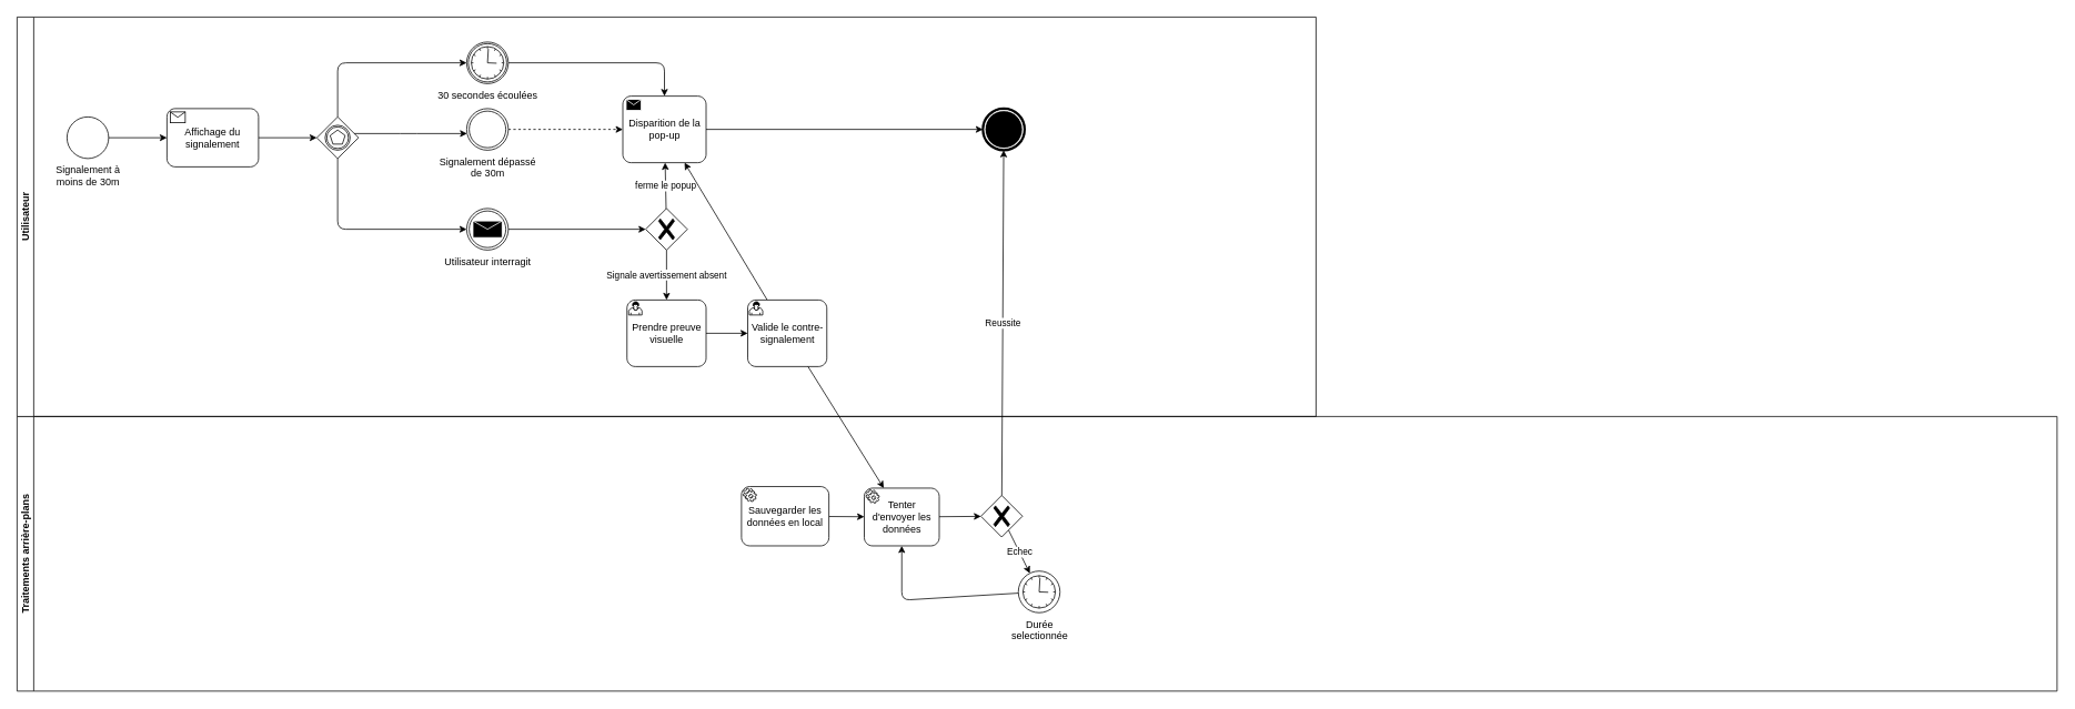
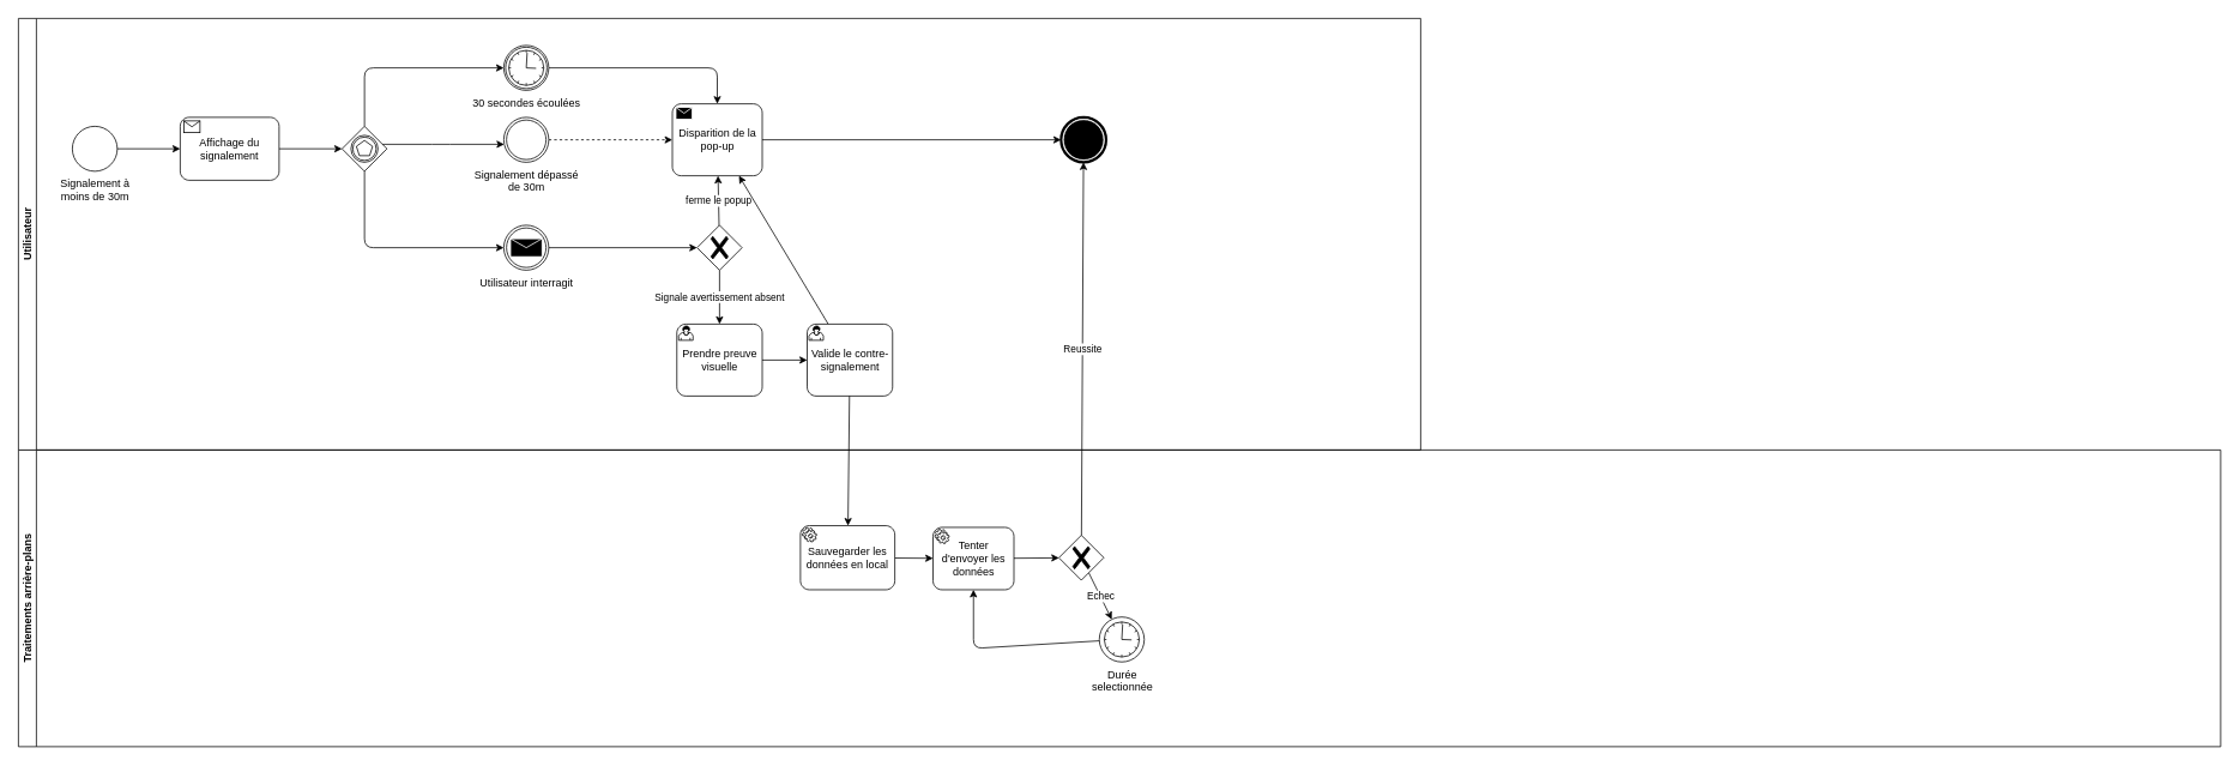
- <mxCell id="36" style="edgeStyle=none;html=1;" edge="1" parent="1" source="34" target="6"><mxGeometry relative="1" as="geometry" /></mxCell>
+ <mxCell id="36" style="edgeStyle=none;html=1;" edge="1" parent="1" source="34" target="4"><mxGeometry relative="1" as="geometry" /></mxCell>
